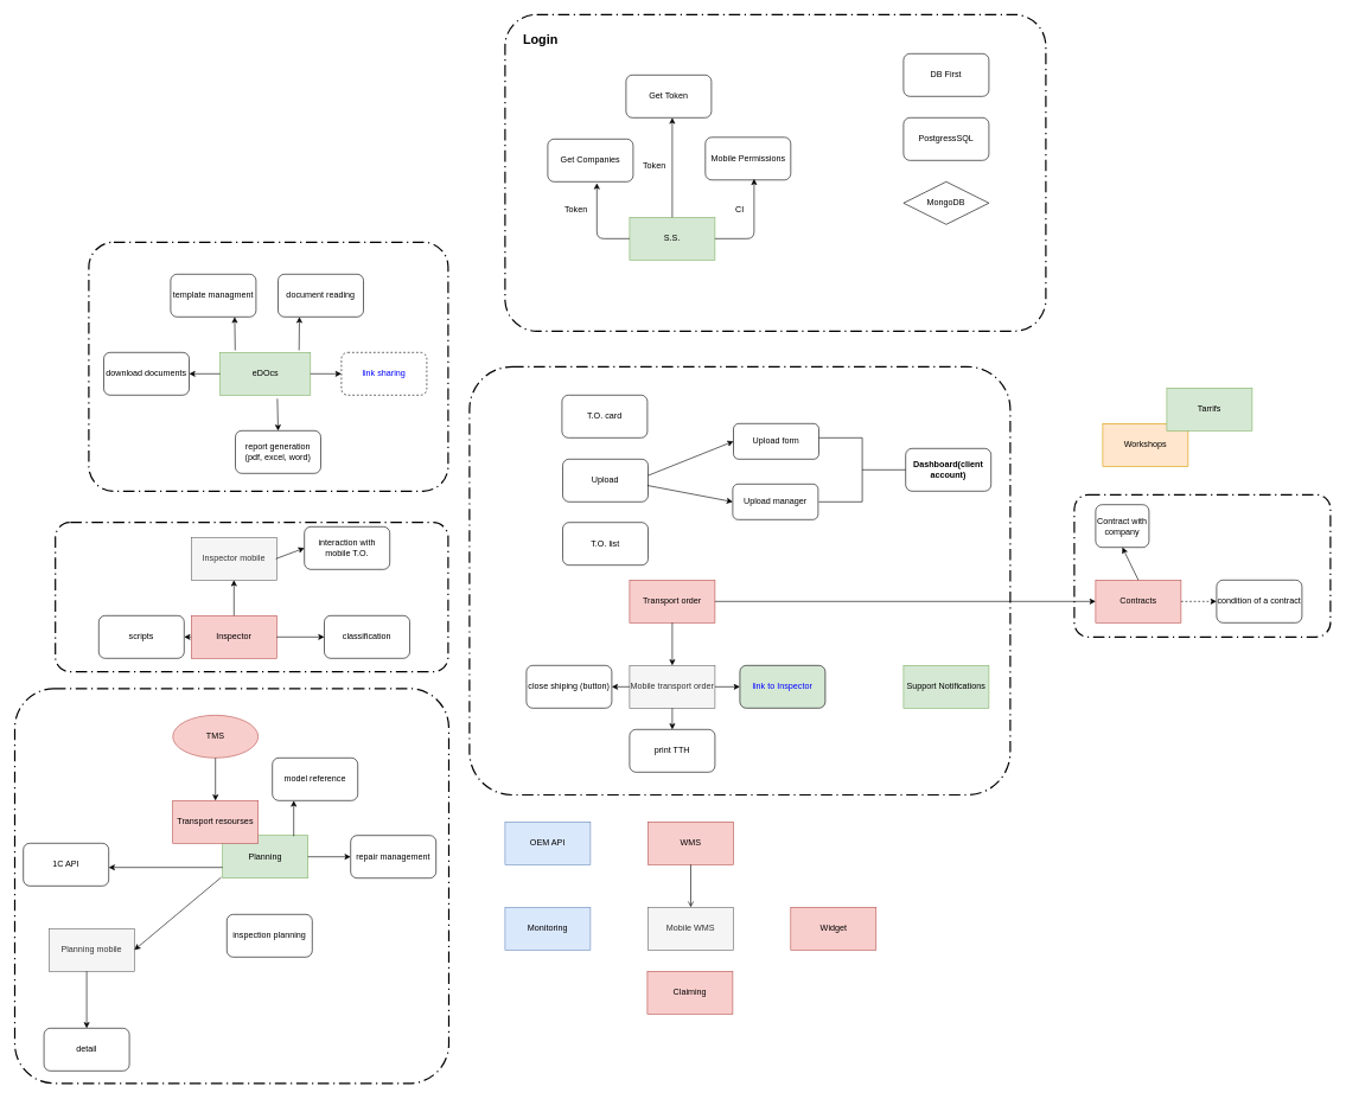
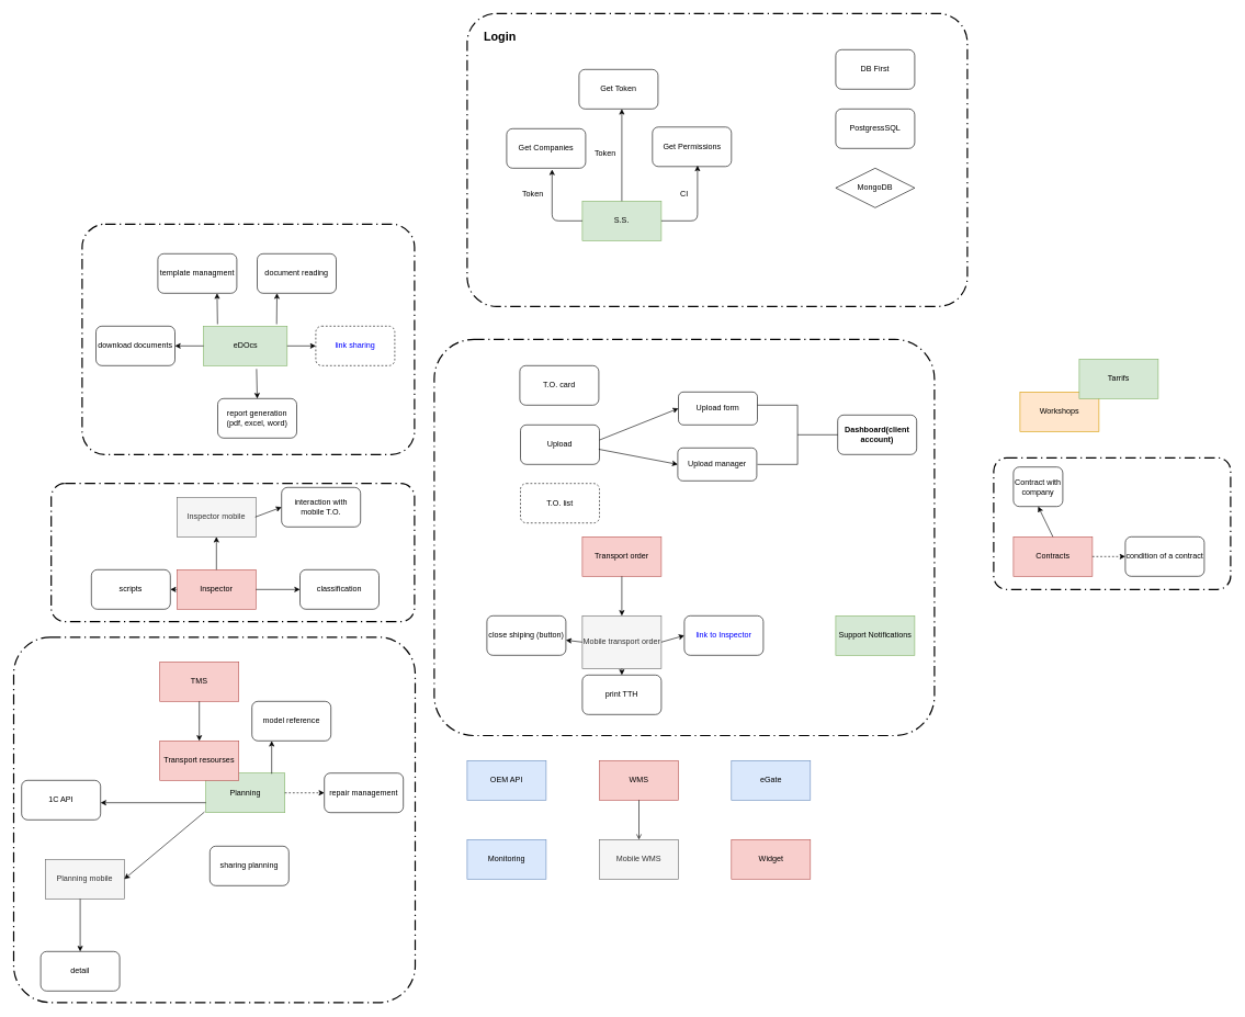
- <mxCell id="31" value="Mobile Permissions" style="rounded=1;whiteSpace=wrap;html=1;" parent="1" vertex="1"><mxGeometry x="990.5" y="192.5" width="120" height="60" as="geometry" /></mxCell>
+ <mxCell id="31" value="Get Permissions" style="rounded=1;whiteSpace=wrap;html=1;" parent="1" vertex="1"><mxGeometry x="990.5" y="192.5" width="120" height="60" as="geometry" /></mxCell>
- <mxCell id="44" value="T.O. list" style="rounded=1;whiteSpace=wrap;html=1;" parent="1" vertex="1"><mxGeometry x="790" y="734" width="120" height="60" as="geometry" /></mxCell>
+ <mxCell id="44" value="T.O. list" style="rounded=1;whiteSpace=wrap;html=1;dashed=1;" parent="1" vertex="1"><mxGeometry x="790" y="734" width="120" height="60" as="geometry" /></mxCell>
- <mxCell id="13" value="" style="endArrow=classic;html=1;exitX=1;exitY=0.5;exitDx=0;exitDy=0;entryX=0;entryY=0.5;entryDx=0;entryDy=0;" parent="1" source="7" target="12" edge="1"><mxGeometry width="50" height="50" relative="1" as="geometry"><mxPoint x="1004" y="885" as="sourcePoint" /><mxPoint x="1054" y="835" as="targetPoint" /></mxGeometry></mxCell>
- <mxCell id="8" value="Mobile transport order" style="rounded=0;whiteSpace=wrap;html=1;fillColor=#f5f5f5;strokeColor=#666666;fontColor=#333333;" parent="1" vertex="1"><mxGeometry x="884" y="935" width="120" height="60" as="geometry" /></mxCell>
+ <mxCell id="8" value="Mobile transport order" style="rounded=0;whiteSpace=wrap;html=1;fillColor=#f5f5f5;strokeColor=#666666;fontColor=#333333;" parent="1" vertex="1"><mxGeometry x="884" y="935" width="120" height="80" as="geometry" /></mxCell>
- <mxCell id="53" value="&lt;font color=&quot;#0000ff&quot;&gt;link to Inspector&lt;/font&gt;" style="rounded=1;whiteSpace=wrap;html=1;fillColor=#d5e8d4;" parent="1" vertex="1"><mxGeometry x="1039" y="935" width="120" height="60" as="geometry" /></mxCell>
+ <mxCell id="53" value="&lt;font color=&quot;#0000ff&quot;&gt;link to Inspector&lt;/font&gt;" style="rounded=1;whiteSpace=wrap;html=1;" parent="1" vertex="1"><mxGeometry x="1039" y="935" width="120" height="60" as="geometry" /></mxCell>
- <mxCell id="28" value="TMS" style="ellipse;whiteSpace=wrap;html=1;fillColor=#f8cecc;strokeColor=#b85450;" parent="1" vertex="1"><mxGeometry x="242" y="1005" width="120" height="60" as="geometry" /></mxCell>
+ <mxCell id="28" value="TMS" style="rounded=0;whiteSpace=wrap;html=1;fillColor=#f8cecc;strokeColor=#b85450;" parent="1" vertex="1"><mxGeometry x="242" y="1005" width="120" height="60" as="geometry" /></mxCell>
+ <mxCell id="16" value="eGate" style="rounded=0;whiteSpace=wrap;html=1;fillColor=#dae8fc;strokeColor=#6c8ebf;" parent="1" vertex="1"><mxGeometry x="1110.5" y="1155" width="120" height="60" as="geometry" /></mxCell>
- <mxCell id="81" value="" style="endArrow=classic;html=1;exitX=1;exitY=0.5;exitDx=0;exitDy=0;entryX=0;entryY=0.5;entryDx=0;entryDy=0;" parent="1" source="18" target="80" edge="1"><mxGeometry width="50" height="50" relative="1" as="geometry"><mxPoint x="452" y="1185" as="sourcePoint" /><mxPoint x="502" y="1135" as="targetPoint" /></mxGeometry></mxCell>
+ <mxCell id="81" value="" style="endArrow=classic;html=1;exitX=1;exitY=0.5;exitDx=0;exitDy=0;entryX=0;entryY=0.5;entryDx=0;entryDy=0;dashed=1;" parent="1" source="18" target="80" edge="1"><mxGeometry width="50" height="50" relative="1" as="geometry"><mxPoint x="452" y="1185" as="sourcePoint" /><mxPoint x="502" y="1135" as="targetPoint" /></mxGeometry></mxCell>
- <mxCell id="76" value="inspection planning" style="rounded=1;whiteSpace=wrap;html=1;" parent="1" vertex="1"><mxGeometry x="318" y="1285" width="120" height="60" as="geometry" /></mxCell>
+ <mxCell id="76" value="sharing planning" style="rounded=1;whiteSpace=wrap;html=1;" parent="1" vertex="1"><mxGeometry x="318" y="1285" width="120" height="60" as="geometry" /></mxCell>
- <mxCell id="21" value="Claiming" style="rounded=0;whiteSpace=wrap;html=1;fillColor=#f8cecc;strokeColor=#b85450;" parent="1" vertex="1"><mxGeometry x="909" y="1365" width="120" height="60" as="geometry" /></mxCell>
